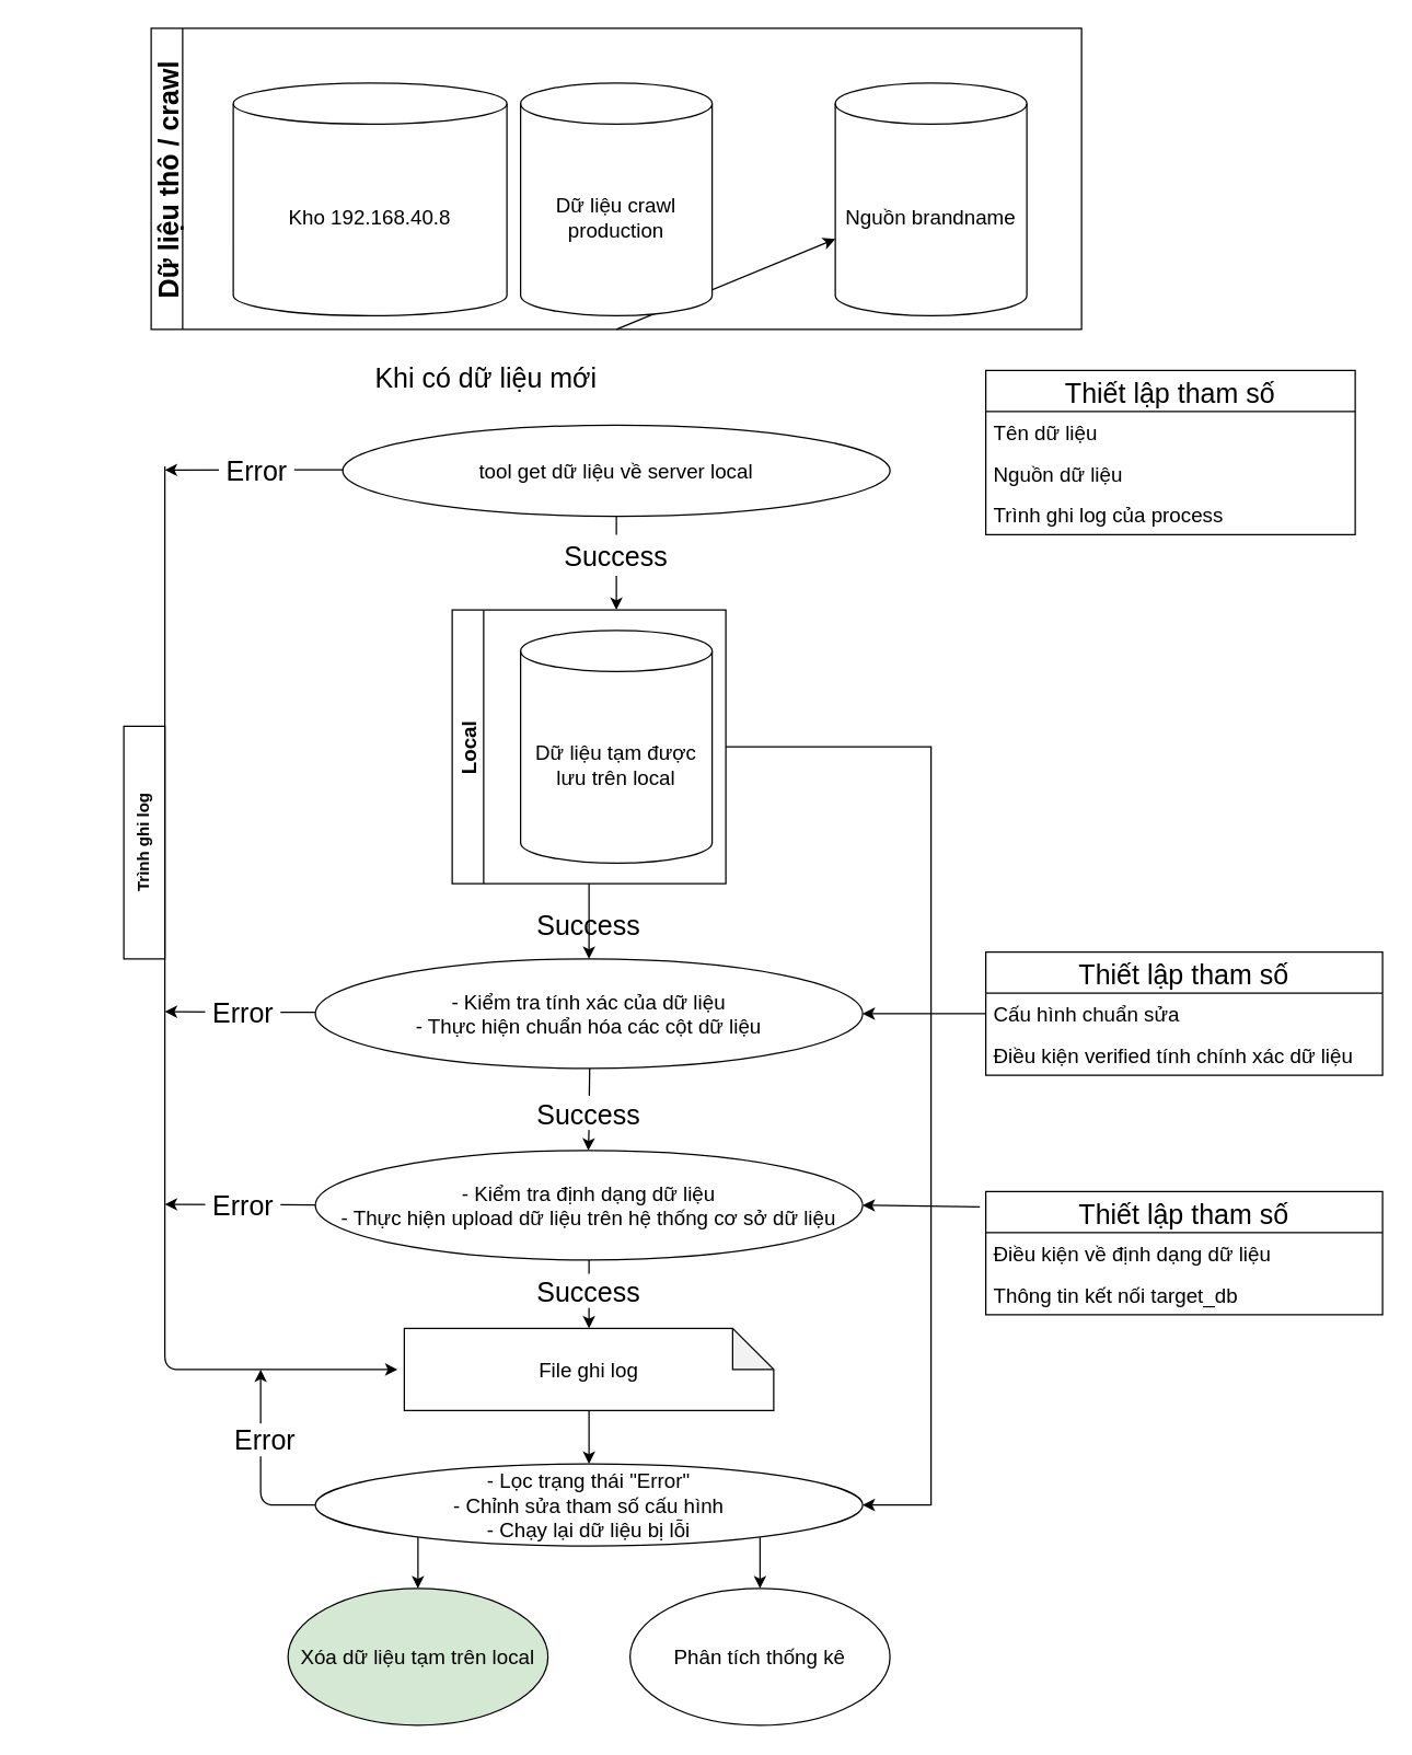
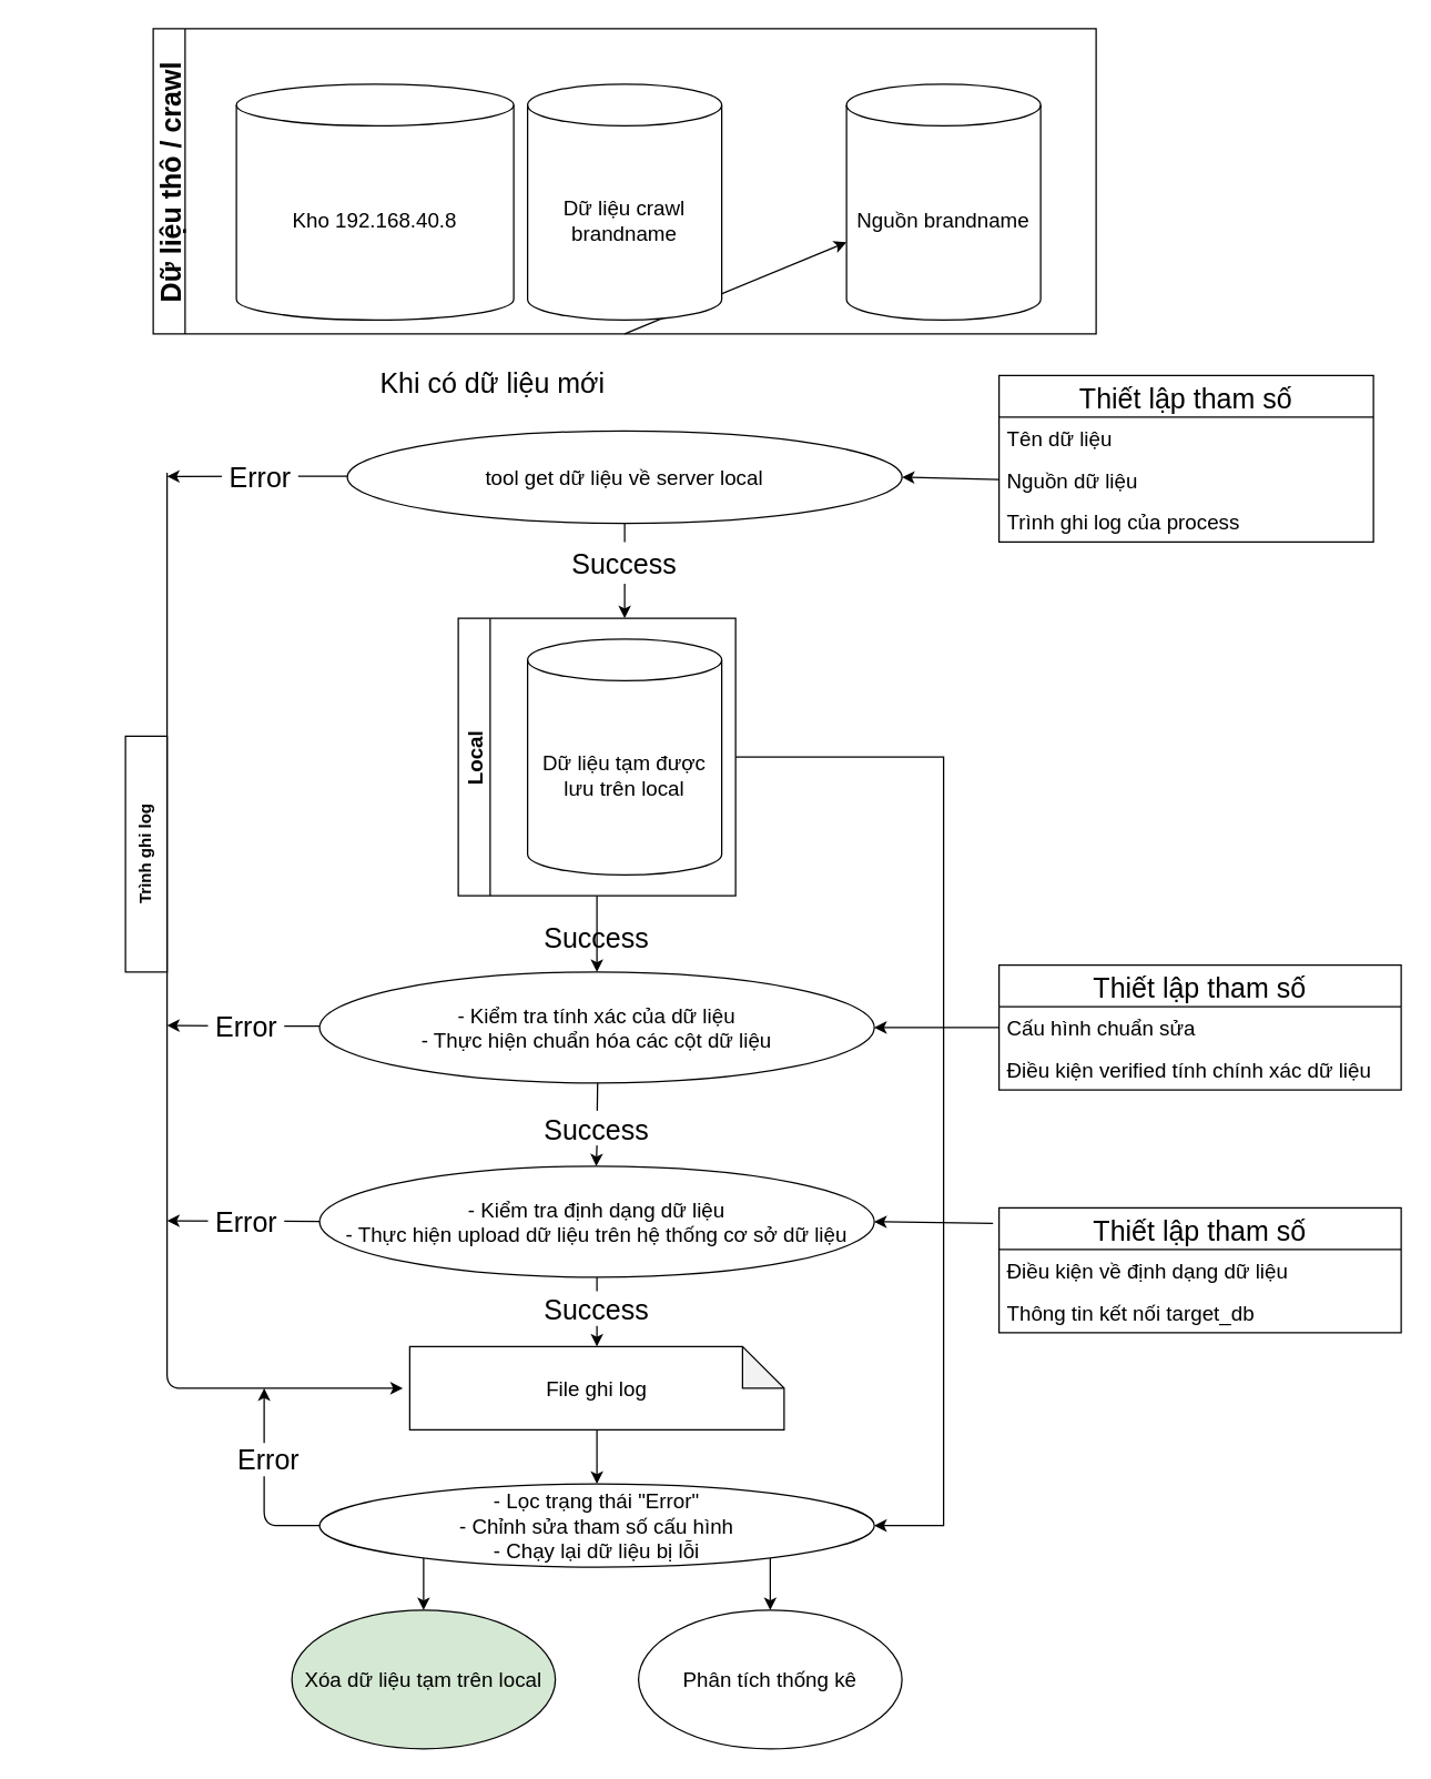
- <mxCell id="4" value="&lt;font style=&quot;font-size: 15px&quot;&gt;Dữ liệu crawl production&lt;/font&gt;" style="shape=cylinder3;whiteSpace=wrap;html=1;boundedLbl=1;backgroundOutline=1;size=15;" parent="3" vertex="1"><mxGeometry x="270" y="40" width="140" height="170" as="geometry" /></mxCell>
+ <mxCell id="4" value="&lt;font style=&quot;font-size: 15px&quot;&gt;Dữ liệu crawl brandname&lt;/font&gt;" style="shape=cylinder3;whiteSpace=wrap;html=1;boundedLbl=1;backgroundOutline=1;size=15;" parent="3" vertex="1"><mxGeometry x="270" y="40" width="140" height="170" as="geometry" /></mxCell>
+ <mxCell id="16" style="edgeStyle=none;html=1;exitX=0;exitY=0.5;exitDx=0;exitDy=0;entryX=1;entryY=0.5;entryDx=0;entryDy=0;fontSize=20;" parent="1" source="14" target="8" edge="1"><mxGeometry relative="1" as="geometry" /></mxCell>
